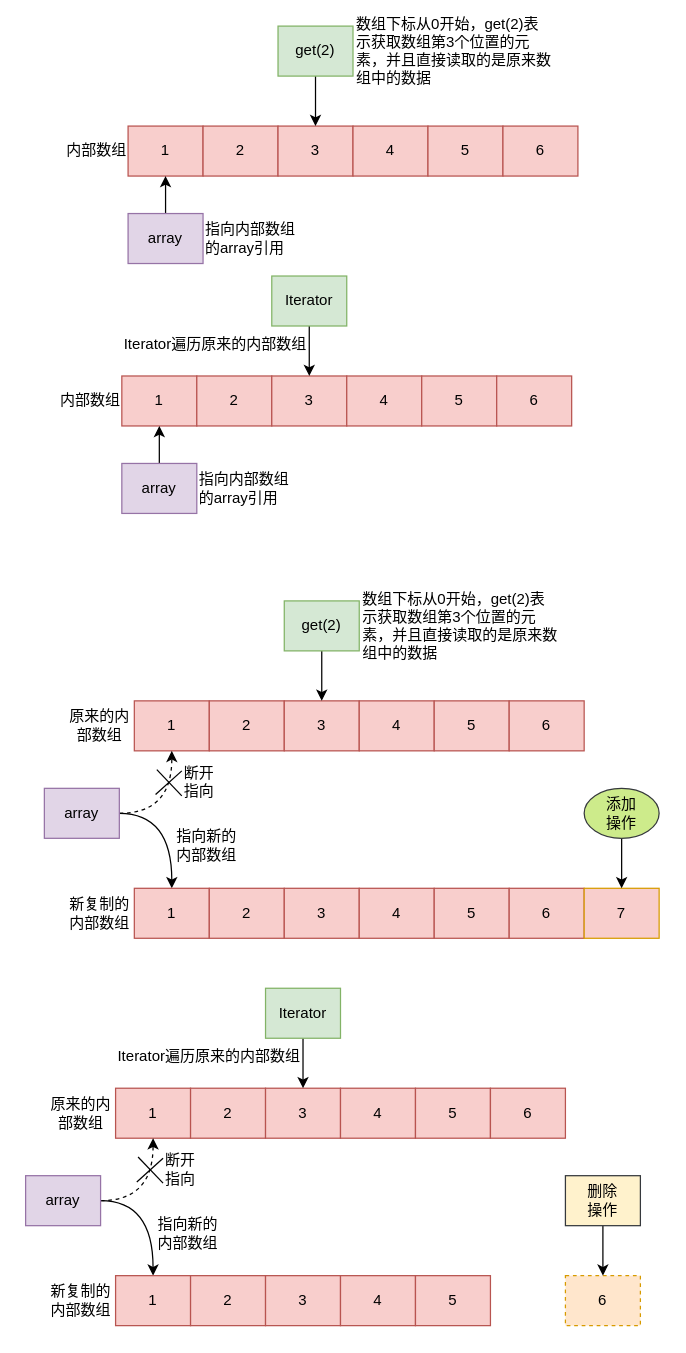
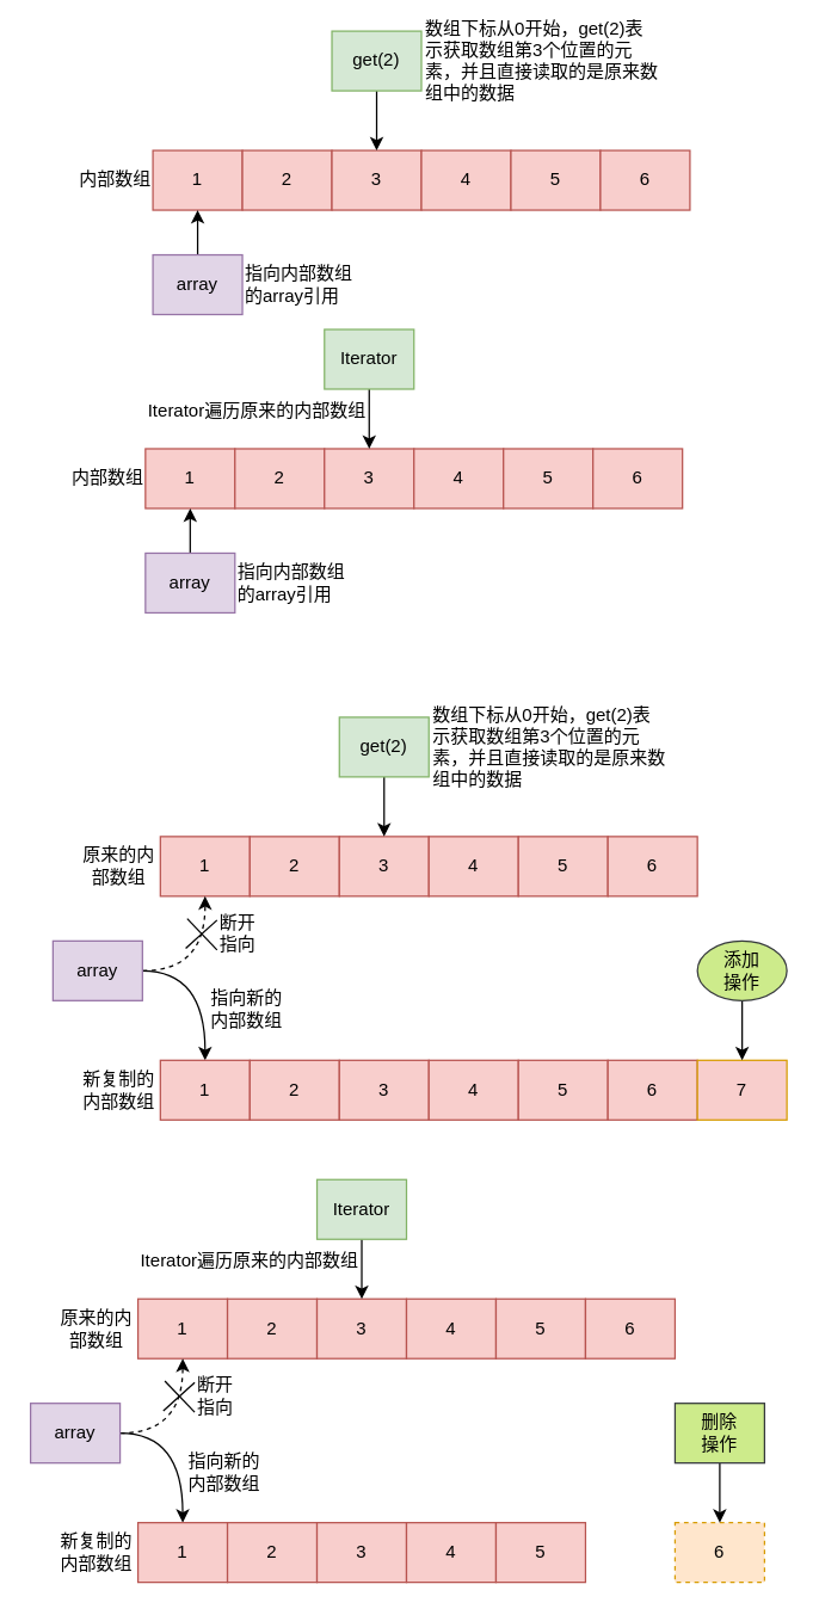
- <mxCell id="76" value="删除&lt;br&gt;操作" style="rounded=0;whiteSpace=wrap;html=1;fillColor=#fff2cc;strokeColor=#36393d;" vertex="1" parent="1"><mxGeometry x="452" y="940" width="60" height="40" as="geometry" /></mxCell>
+ <mxCell id="76" value="删除&lt;br&gt;操作" style="rounded=0;whiteSpace=wrap;html=1;fillColor=#cdeb8b;strokeColor=#36393d;" vertex="1" parent="1"><mxGeometry x="452" y="940" width="60" height="40" as="geometry" /></mxCell>
